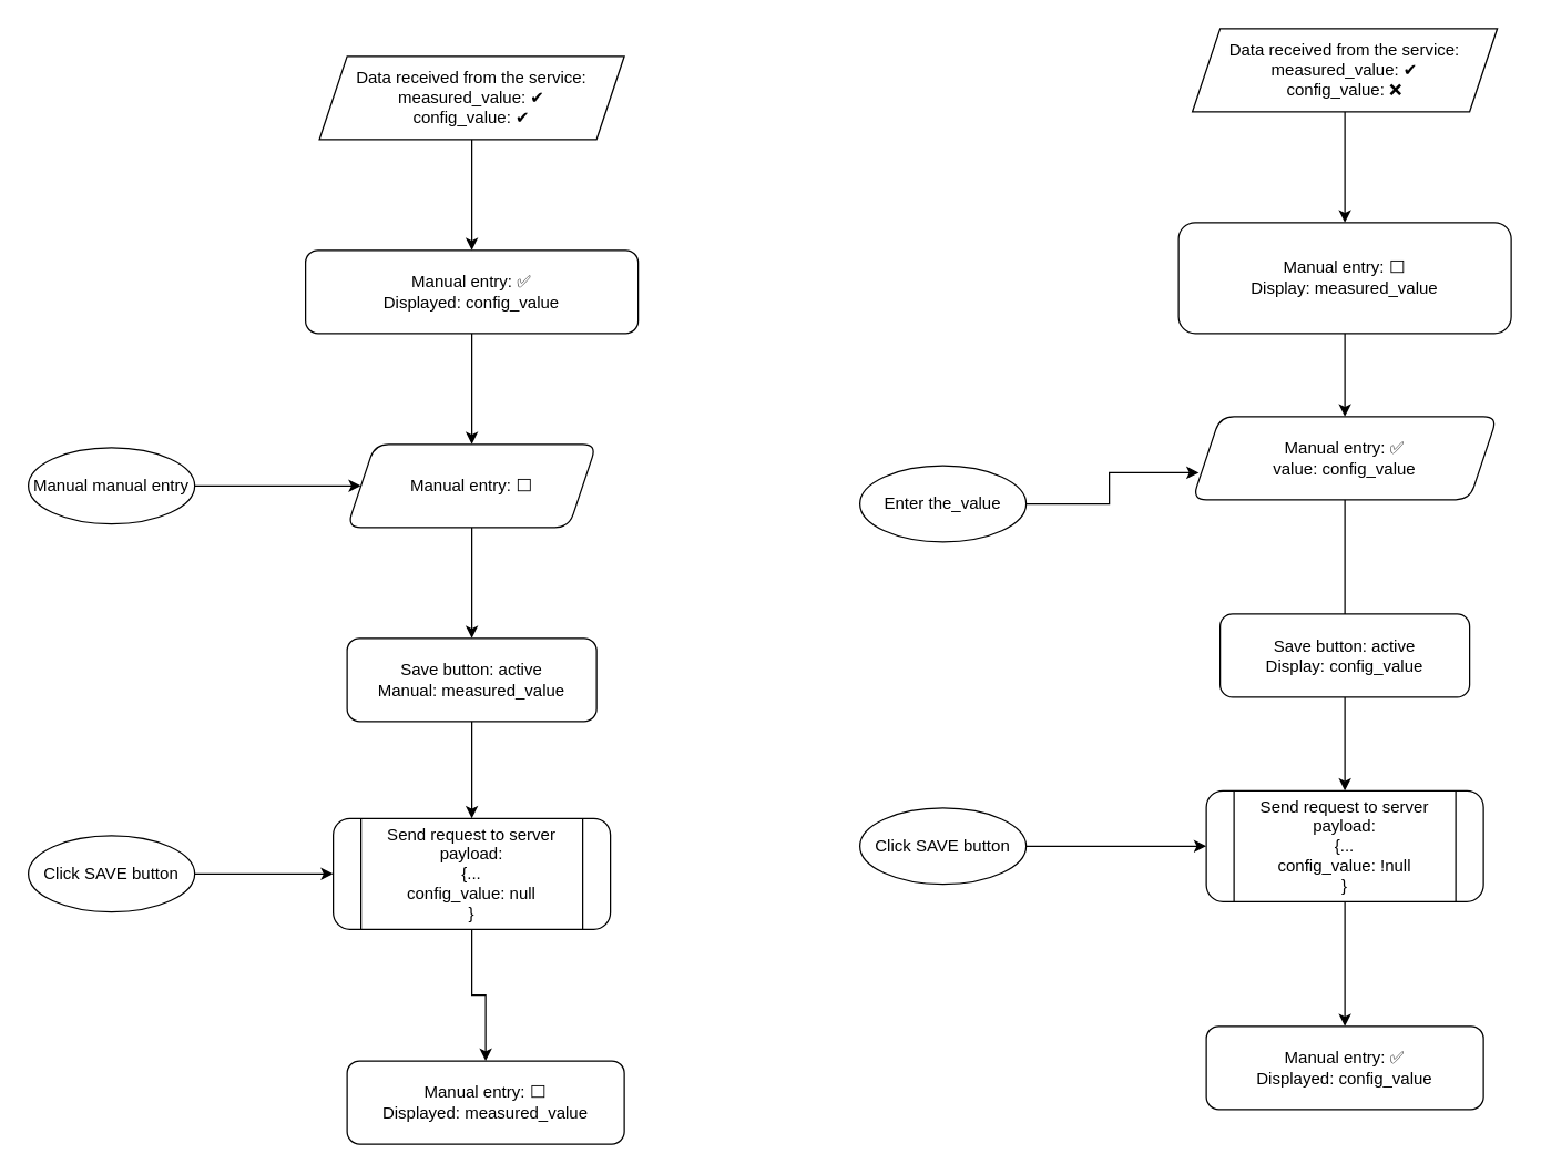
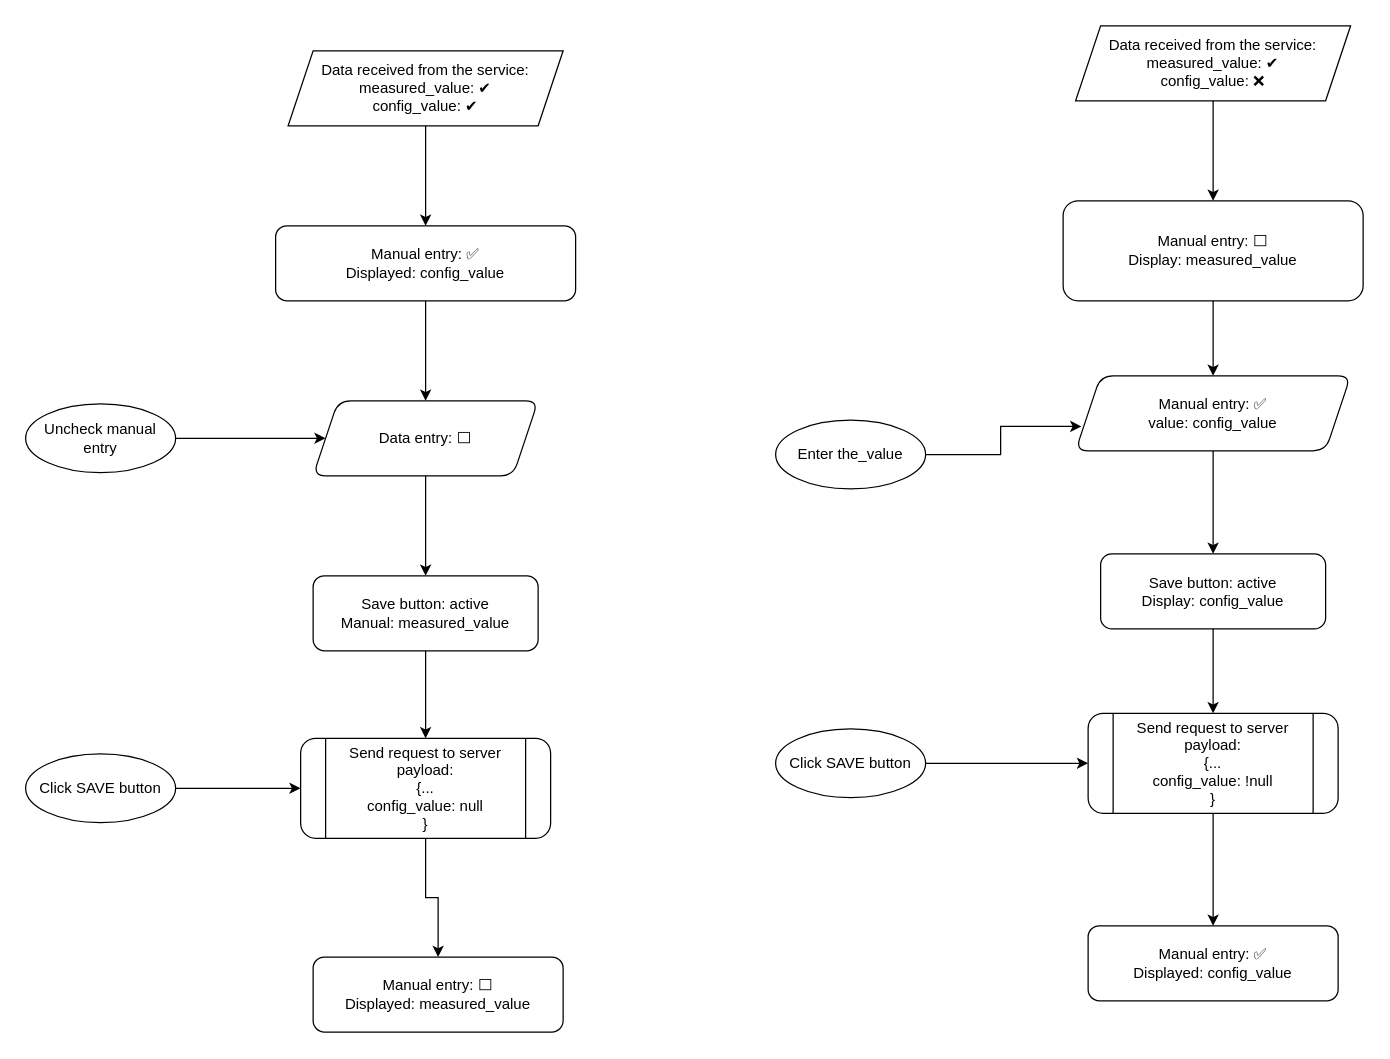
- <mxCell id="9" value="Manual manual entry" style="ellipse;whiteSpace=wrap;html=1;" vertex="1" parent="1"><mxGeometry x="20" y="322.5" width="120" height="55" as="geometry" /></mxCell>
+ <mxCell id="9" value="Uncheck manual entry" style="ellipse;whiteSpace=wrap;html=1;" vertex="1" parent="1"><mxGeometry x="20" y="322.5" width="120" height="55" as="geometry" /></mxCell>
- <mxCell id="7" value="Manual entry: ⬜" style="shape=parallelogram;perimeter=parallelogramPerimeter;whiteSpace=wrap;html=1;fixedSize=1;rounded=1;" vertex="1" parent="1"><mxGeometry x="250" y="320" width="180" height="60" as="geometry" /></mxCell>
+ <mxCell id="7" value="Data entry: ⬜" style="shape=parallelogram;perimeter=parallelogramPerimeter;whiteSpace=wrap;html=1;fixedSize=1;rounded=1;" vertex="1" parent="1"><mxGeometry x="250" y="320" width="180" height="60" as="geometry" /></mxCell>
- <mxCell id="21" value="" style="edgeStyle=orthogonalEdgeStyle;rounded=0;orthogonalLoop=1;jettySize=auto;html=1;endArrow=none;" edge="1" parent="1" source="22" target="24"><mxGeometry relative="1" as="geometry" /></mxCell>
+ <mxCell id="21" value="" style="edgeStyle=orthogonalEdgeStyle;rounded=0;orthogonalLoop=1;jettySize=auto;html=1;" edge="1" parent="1" source="22" target="24"><mxGeometry relative="1" as="geometry" /></mxCell>
